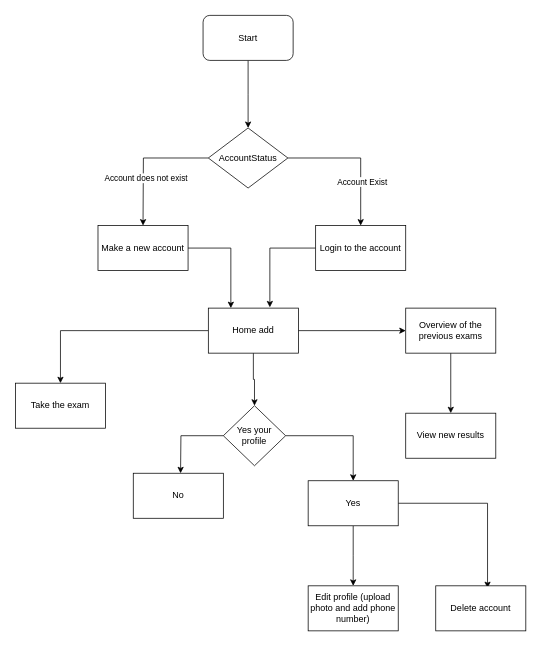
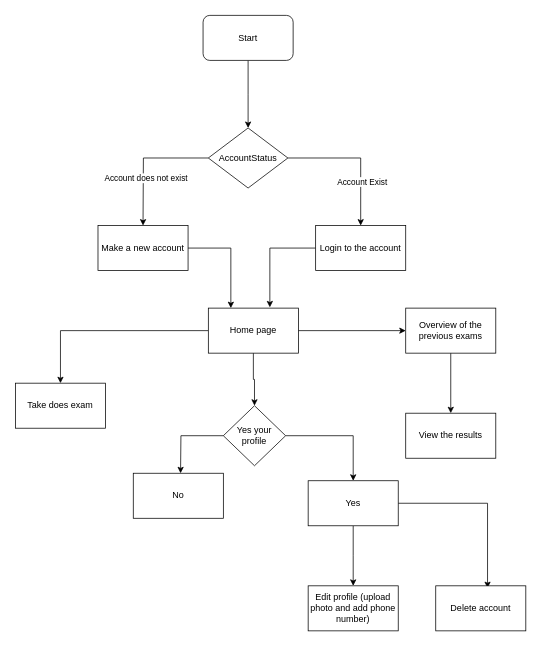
- <mxCell id="16" value="Home add" style="rounded=0;whiteSpace=wrap;html=1;" parent="1" vertex="1"><mxGeometry x="277" y="410" width="120" height="60" as="geometry" /></mxCell>
+ <mxCell id="16" value="Home page" style="rounded=0;whiteSpace=wrap;html=1;" parent="1" vertex="1"><mxGeometry x="277" y="410" width="120" height="60" as="geometry" /></mxCell>
- <mxCell id="26" value="Take the exam" style="rounded=0;whiteSpace=wrap;html=1;" parent="1" vertex="1"><mxGeometry x="20" y="510" width="120" height="60" as="geometry" /></mxCell>
+ <mxCell id="26" value="Take does exam" style="rounded=0;whiteSpace=wrap;html=1;" parent="1" vertex="1"><mxGeometry x="20" y="510" width="120" height="60" as="geometry" /></mxCell>
- <mxCell id="29" value="View new results" style="whiteSpace=wrap;html=1;rounded=0;" parent="1" vertex="1"><mxGeometry x="540" y="550" width="120" height="60" as="geometry" /></mxCell>
+ <mxCell id="29" value="View the results" style="whiteSpace=wrap;html=1;rounded=0;" parent="1" vertex="1"><mxGeometry x="540" y="550" width="120" height="60" as="geometry" /></mxCell>
